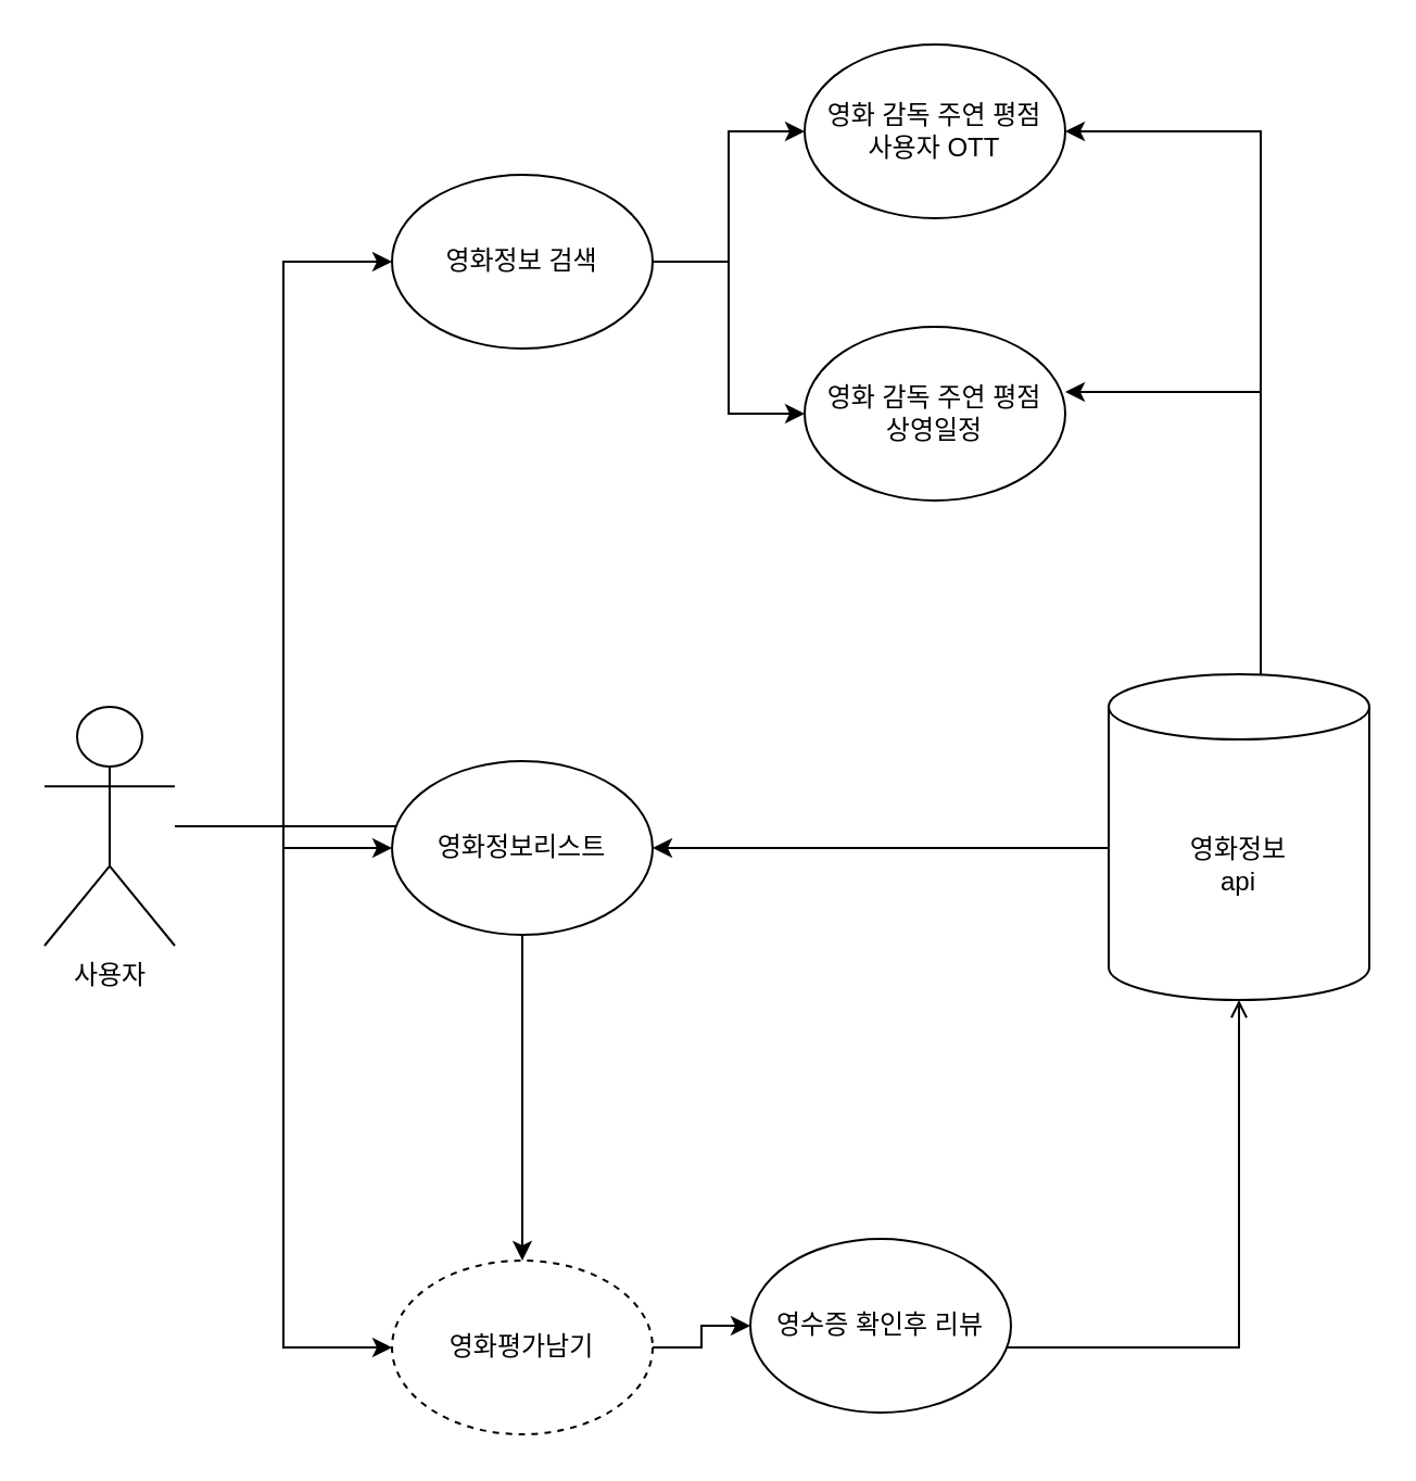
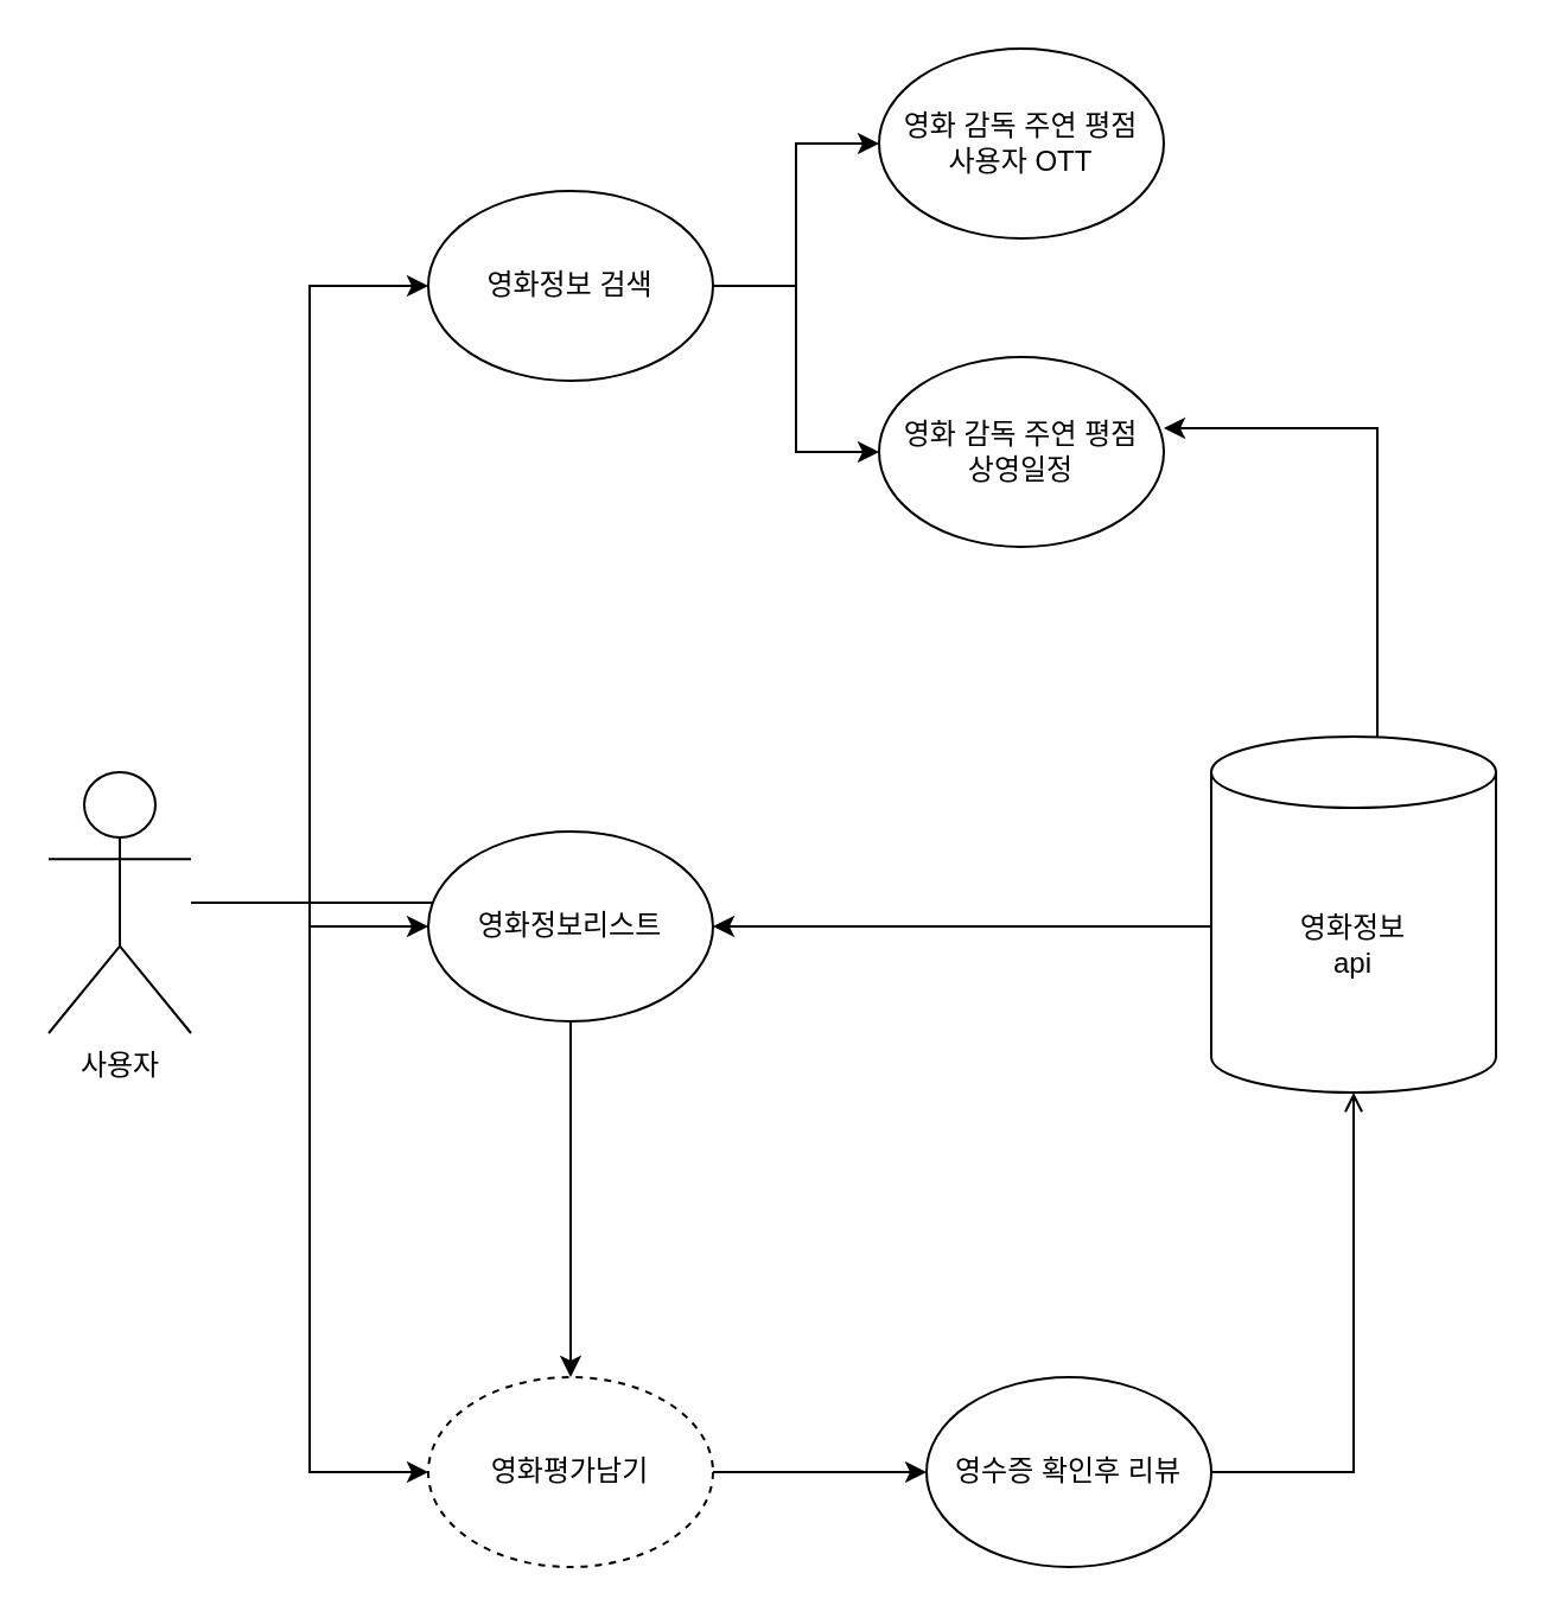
- <mxCell id="13" style="edgeStyle=orthogonalEdgeStyle;rounded=0;orthogonalLoop=1;jettySize=auto;html=1;entryX=1;entryY=0.5;entryDx=0;entryDy=0;" edge="1" parent="1" source="16" target="19"><mxGeometry relative="1" as="geometry"><Array as="points"><mxPoint x="580" y="60" /></Array></mxGeometry></mxCell>
- <mxCell id="18" value="영수증 확인후 리뷰" style="ellipse;whiteSpace=wrap;html=1;" vertex="1" parent="1"><mxGeometry x="345" y="570" width="120" height="80" as="geometry" /></mxCell>
+ <mxCell id="18" value="영수증 확인후 리뷰" style="ellipse;whiteSpace=wrap;html=1;" vertex="1" parent="1"><mxGeometry x="390" y="580" width="120" height="80" as="geometry" /></mxCell>
